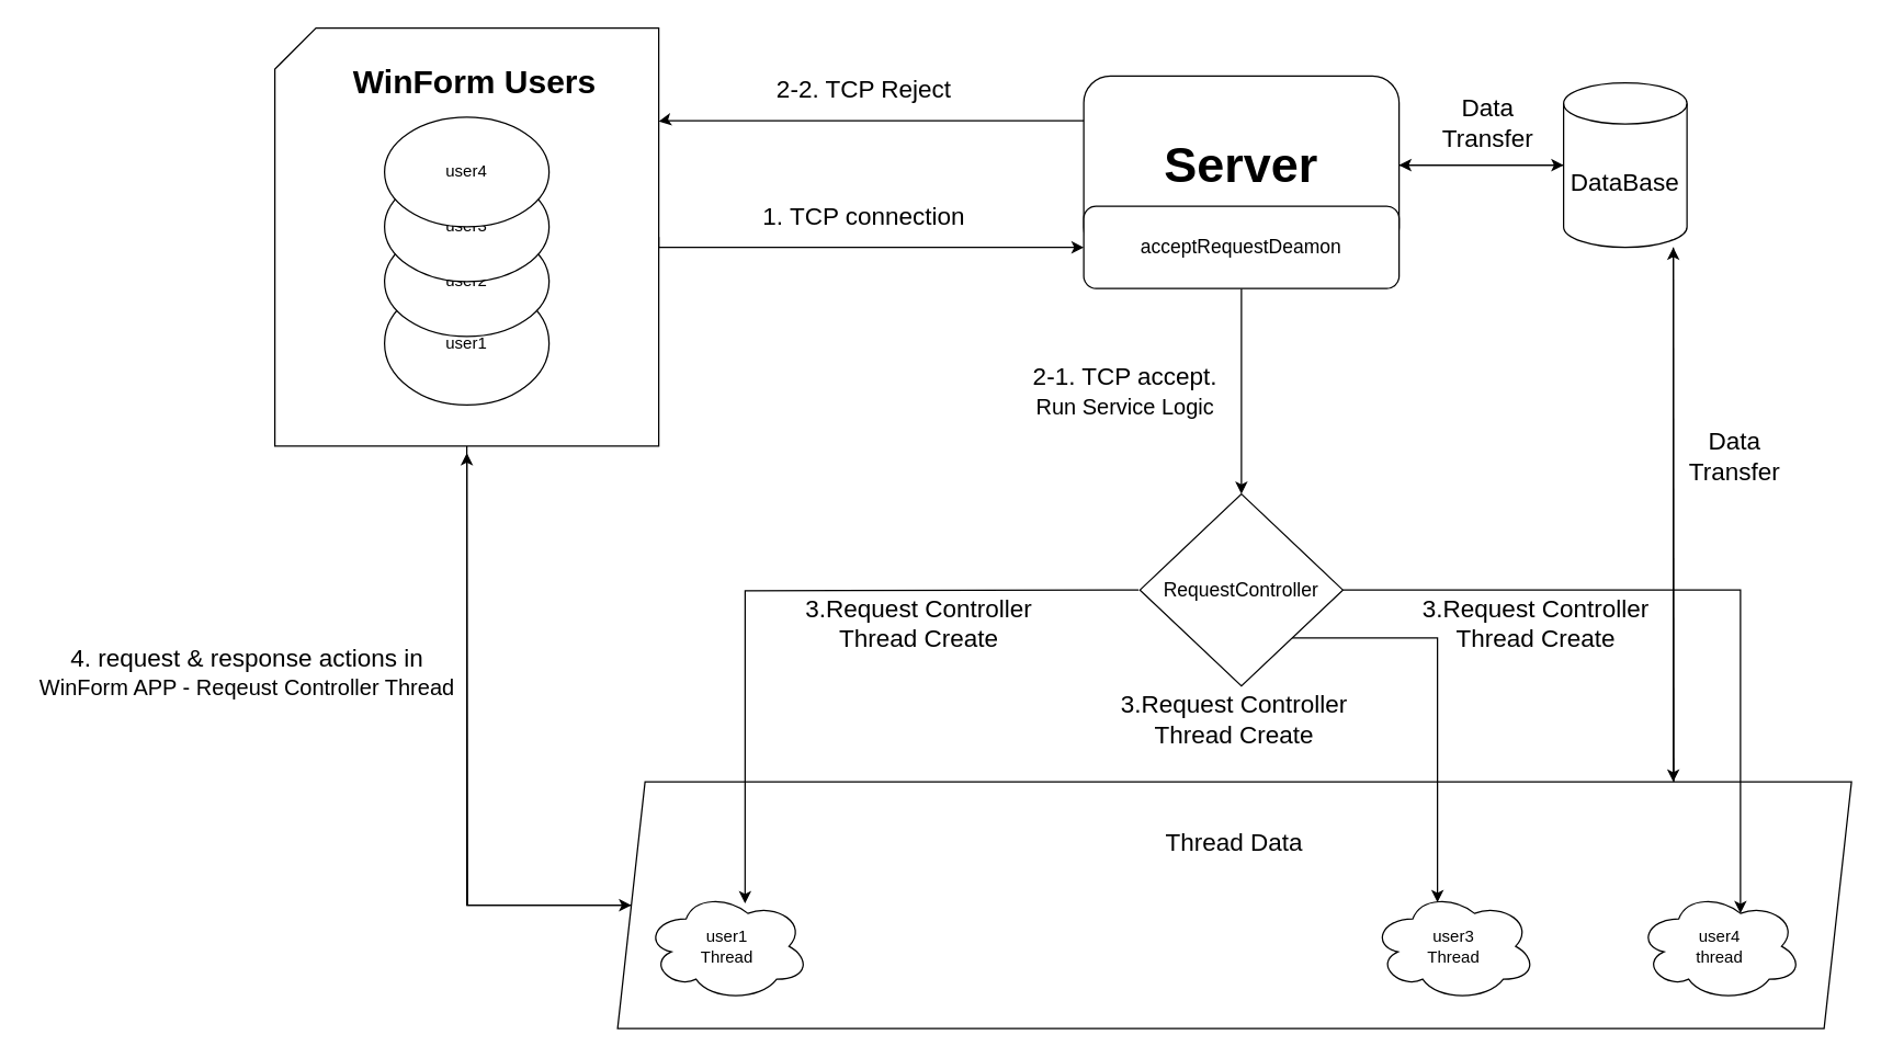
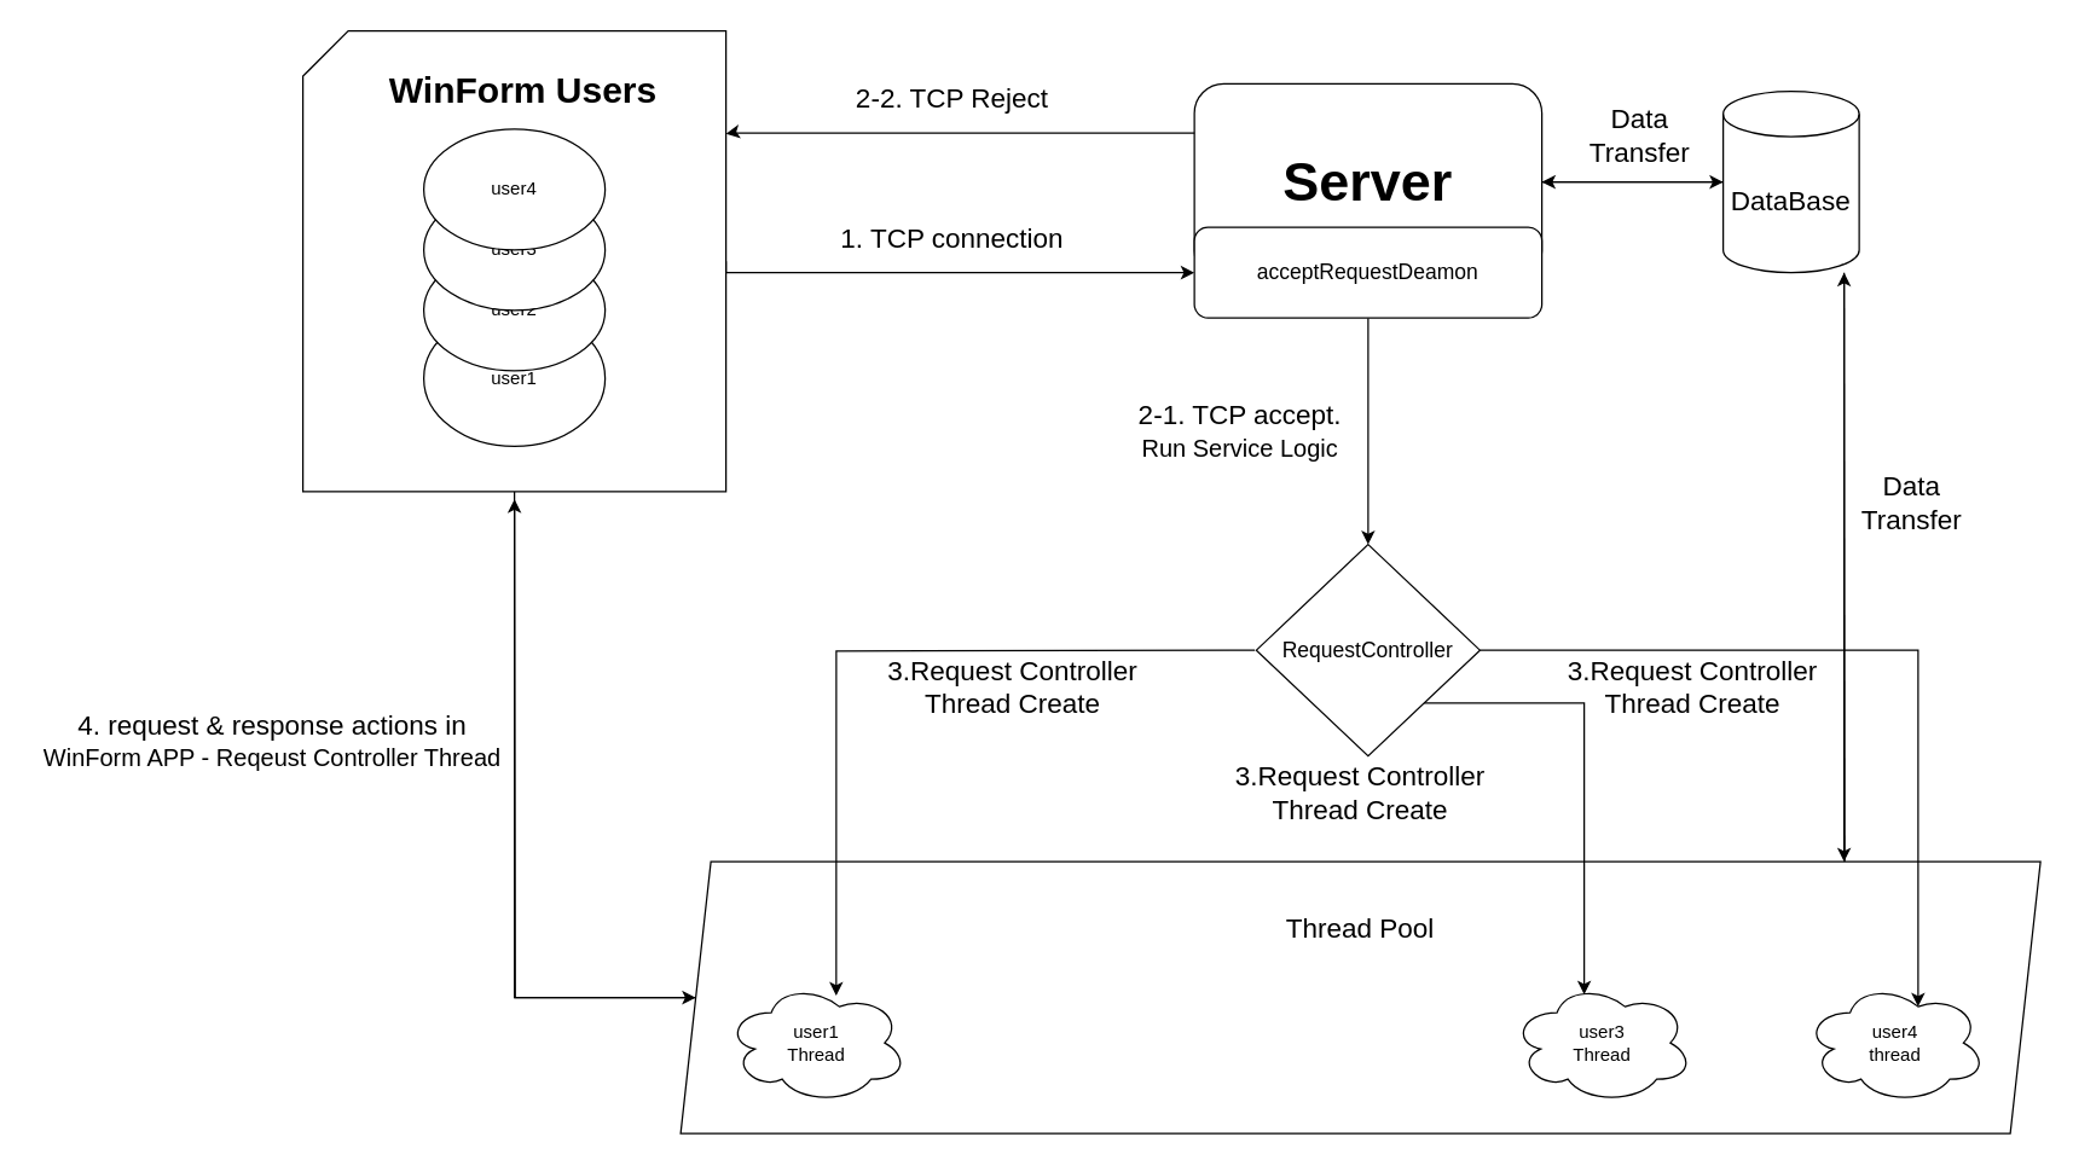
- <mxCell id="30" value="&lt;font style=&quot;font-size: 18px;&quot;&gt;Thread Data&lt;/font&gt;" style="text;html=1;align=center;verticalAlign=middle;whiteSpace=wrap;rounded=0;" vertex="1" parent="1"><mxGeometry x="815" y="600" width="170" height="30" as="geometry" /></mxCell>
+ <mxCell id="30" value="&lt;font style=&quot;font-size: 18px;&quot;&gt;Thread Pool&lt;/font&gt;" style="text;html=1;align=center;verticalAlign=middle;whiteSpace=wrap;rounded=0;" vertex="1" parent="1"><mxGeometry x="815" y="600" width="170" height="30" as="geometry" /></mxCell>
- <mxCell id="11" value="user1&lt;div&gt;Thread&lt;/div&gt;" style="ellipse;shape=cloud;whiteSpace=wrap;html=1;" parent="1" vertex="1"><mxGeometry x="470" y="650" width="120" height="80" as="geometry" /></mxCell>
+ <mxCell id="11" value="user1&lt;div&gt;Thread&lt;/div&gt;" style="ellipse;shape=cloud;whiteSpace=wrap;html=1;" parent="1" vertex="1"><mxGeometry x="480" y="650" width="120" height="80" as="geometry" /></mxCell>
